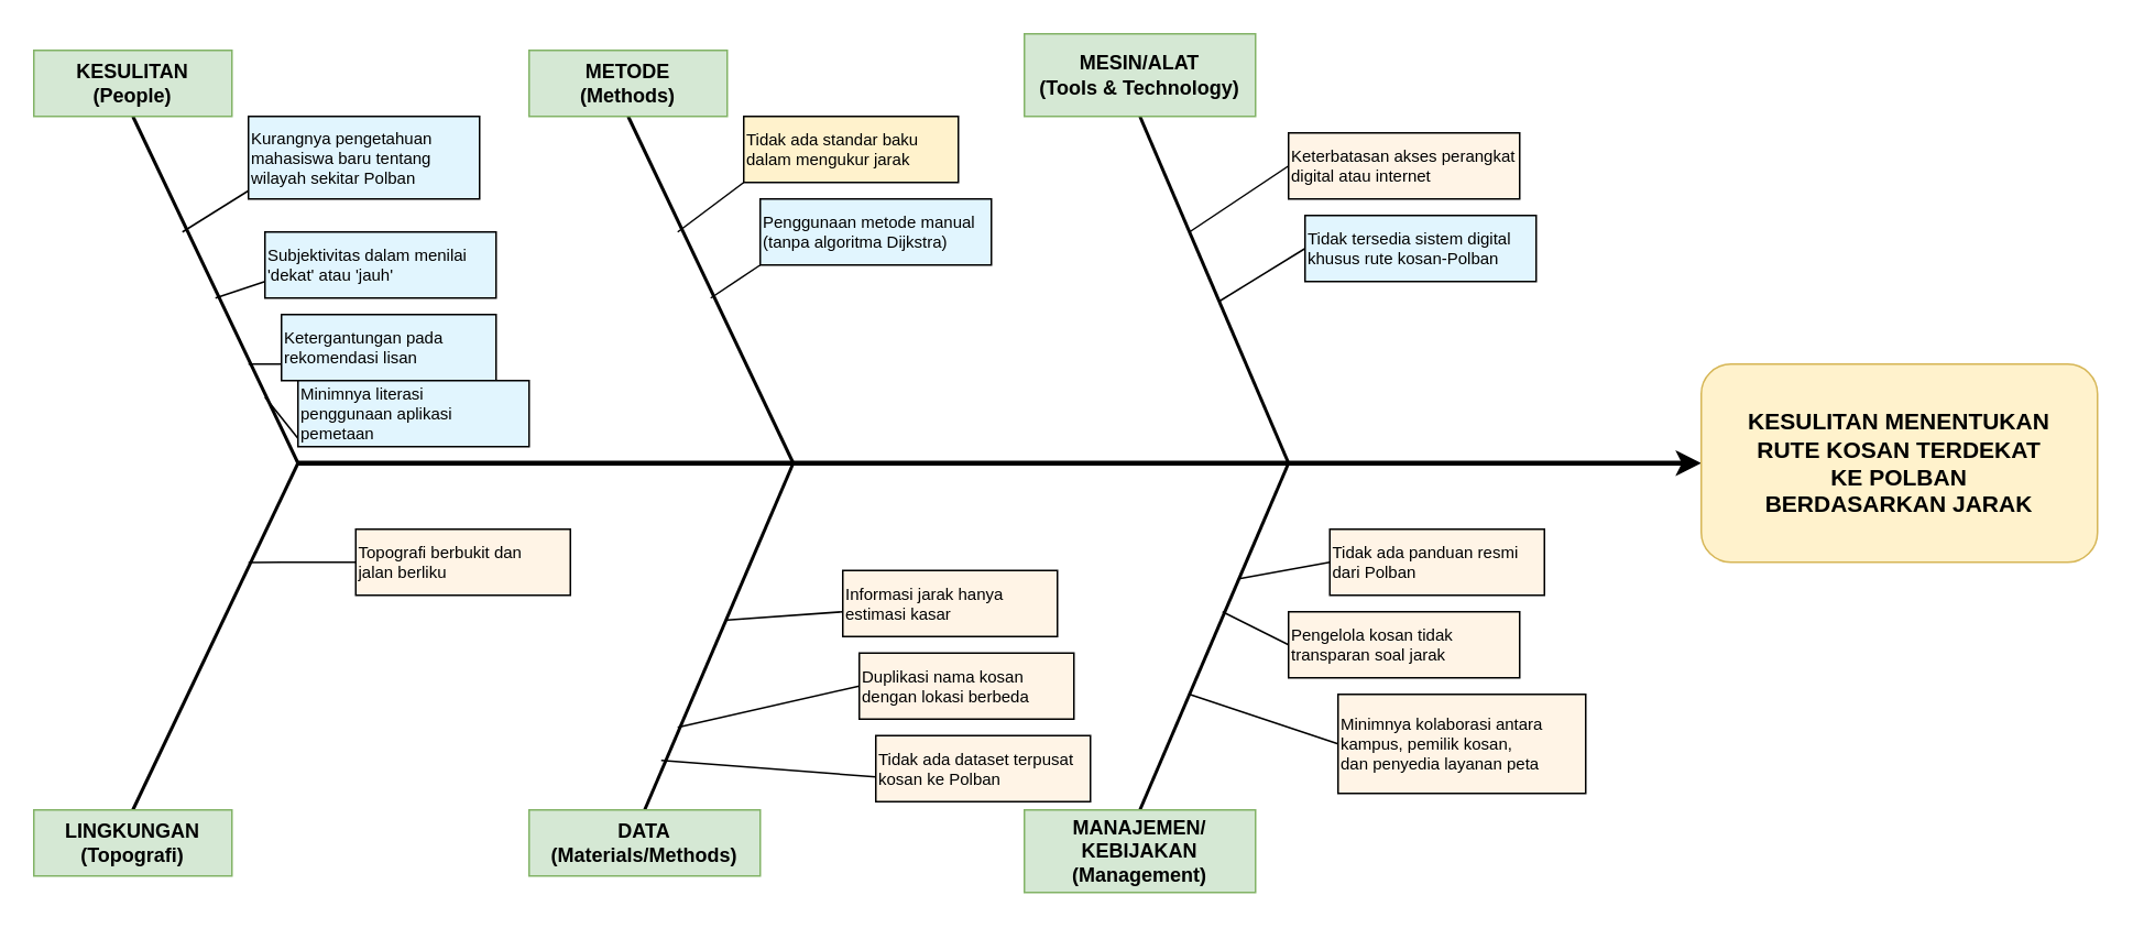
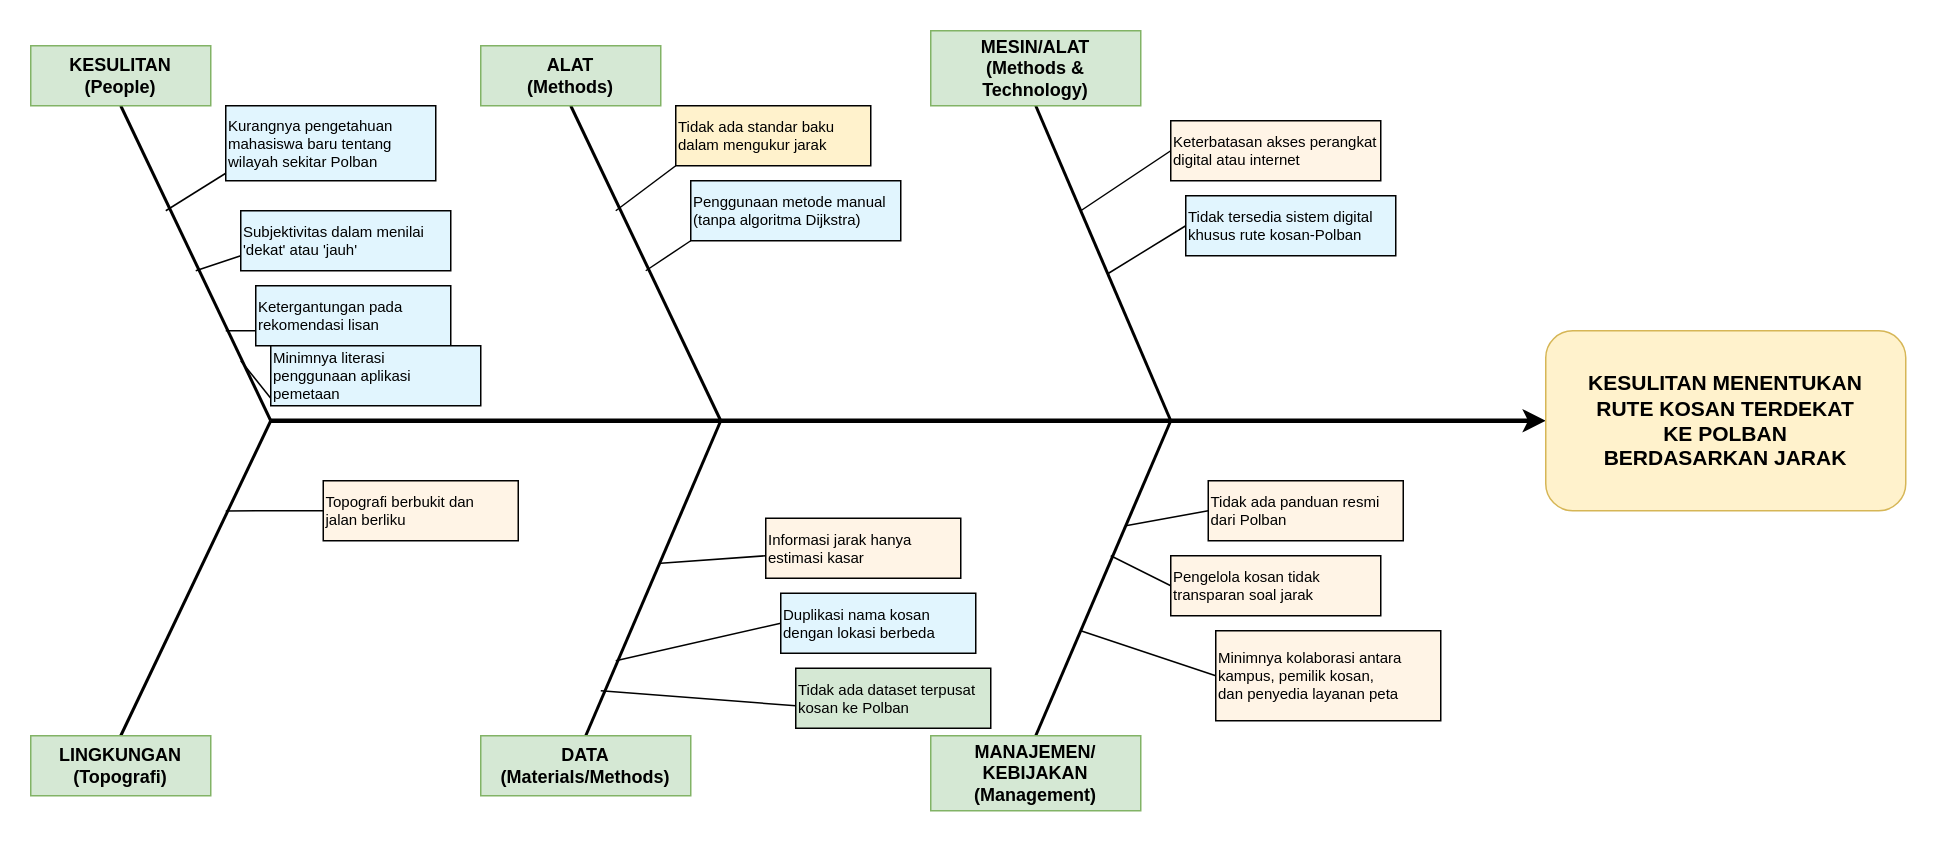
- <mxCell id="20" value="&lt;b&gt;MESIN/ALAT&lt;/b&gt;&lt;br&gt;(Tools &amp;amp; Technology)" style="rounded=0;whiteSpace=wrap;html=1;fillColor=#d5e8d4;strokeColor=#82b366;fontSize=12;fontStyle=1" parent="1" vertex="1"><mxGeometry x="620" y="20" width="140" height="50" as="geometry" /></mxCell>
+ <mxCell id="20" value="&lt;b&gt;MESIN/ALAT&lt;/b&gt;&lt;br&gt;(Methods &amp;amp; Technology)" style="rounded=0;whiteSpace=wrap;html=1;fillColor=#d5e8d4;strokeColor=#82b366;fontSize=12;fontStyle=1" parent="1" vertex="1"><mxGeometry x="620" y="20" width="140" height="50" as="geometry" /></mxCell>
- <mxCell id="14" value="&lt;b&gt;METODE&lt;/b&gt;&lt;br&gt;(Methods)" style="rounded=0;whiteSpace=wrap;html=1;fillColor=#d5e8d4;strokeColor=#82b366;fontSize=12;fontStyle=1" parent="1" vertex="1"><mxGeometry x="320" y="30" width="120" height="40" as="geometry" /></mxCell>
+ <mxCell id="14" value="&lt;b&gt;ALAT&lt;/b&gt;&lt;br&gt;(Methods)" style="rounded=0;whiteSpace=wrap;html=1;fillColor=#d5e8d4;strokeColor=#82b366;fontSize=12;fontStyle=1" parent="1" vertex="1"><mxGeometry x="320" y="30" width="120" height="40" as="geometry" /></mxCell>
- <mxCell id="33" value="Duplikasi nama kosan&lt;br&gt;dengan lokasi berbeda" style="rounded=0;whiteSpace=wrap;html=1;fillColor=#fff4e6;align=left;fontSize=10;" parent="1" vertex="1"><mxGeometry x="520" y="395" width="130" height="40" as="geometry" /></mxCell>
+ <mxCell id="33" value="Duplikasi nama kosan&lt;br&gt;dengan lokasi berbeda" style="rounded=0;whiteSpace=wrap;html=1;fillColor=#e1f5fe;align=left;fontSize=10;" parent="1" vertex="1"><mxGeometry x="520" y="395" width="130" height="40" as="geometry" /></mxCell>
- <mxCell id="35" value="Tidak ada dataset terpusat&lt;br&gt;kosan ke Polban" style="rounded=0;whiteSpace=wrap;html=1;fillColor=#fff4e6;align=left;fontSize=10;" parent="1" vertex="1"><mxGeometry x="530" y="445" width="130" height="40" as="geometry" /></mxCell>
+ <mxCell id="35" value="Tidak ada dataset terpusat&lt;br&gt;kosan ke Polban" style="rounded=0;whiteSpace=wrap;html=1;fillColor=#d5e8d4;align=left;fontSize=10;" parent="1" vertex="1"><mxGeometry x="530" y="445" width="130" height="40" as="geometry" /></mxCell>
